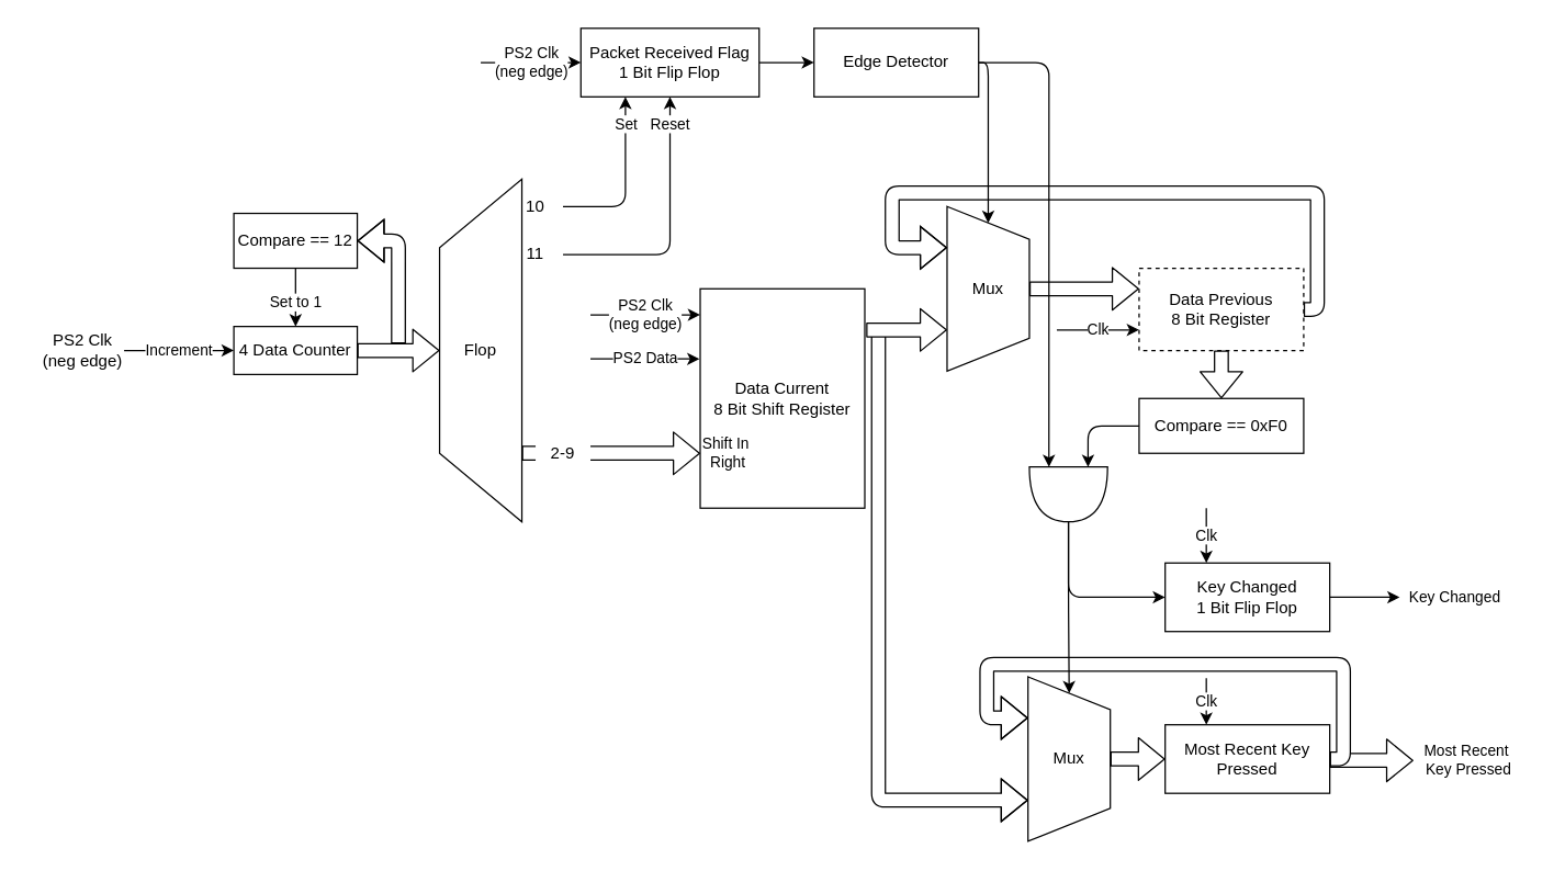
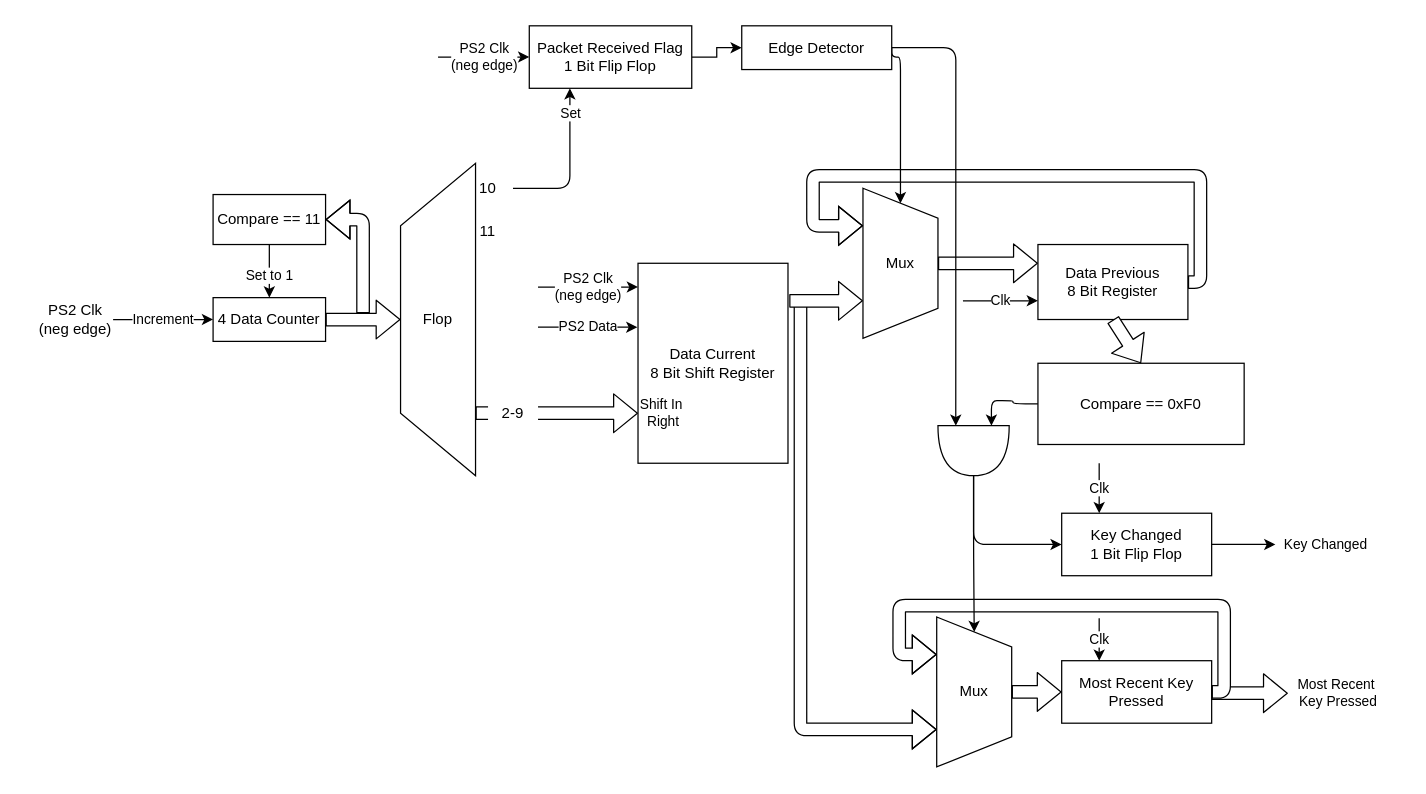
- <mxCell id="4" value="Edge Detector" parent="1" style="rounded=0;whiteSpace=wrap;html=1;" vertex="1"><mxGeometry as="geometry" width="120" height="50" x="593" y="20" /></mxCell>
+ <mxCell id="4" value="Edge Detector" parent="1" style="rounded=0;whiteSpace=wrap;html=1;" vertex="1"><mxGeometry x="593" y="20" as="geometry" width="120" height="35" /></mxCell>
- <mxCell id="41" value="Reset" parent="1" style="edgeStyle=orthogonalEdgeStyle;rounded=1;orthogonalLoop=1;jettySize=auto;html=1;exitX=1;exitY=0.5;exitDx=0;exitDy=0;entryX=0.5;entryY=1;entryDx=0;entryDy=0;fillColor=#ffffff;" edge="1" target="6" source="42"><mxGeometry as="geometry" x="0.793" relative="1"><mxPoint as="offset" /></mxGeometry></mxCell>
- <mxCell id="45" value="Compare == 12" parent="1" style="rounded=0;whiteSpace=wrap;html=1;fillColor=#ffffff;" vertex="1"><mxGeometry as="geometry" width="90" height="40" x="170" y="155" /></mxCell>
+ <mxCell id="45" value="Compare == 11" parent="1" style="rounded=0;whiteSpace=wrap;html=1;fillColor=#ffffff;" vertex="1"><mxGeometry as="geometry" width="90" height="40" x="170" y="155" /></mxCell>
- <mxCell id="8" value="Data Previous&lt;br&gt;8 Bit Register&lt;br&gt;" parent="1" style="rounded=0;whiteSpace=wrap;html=1;dashed=1;" vertex="1"><mxGeometry as="geometry" width="120" height="60" x="830" y="195" /></mxCell>
+ <mxCell id="8" value="Data Previous&lt;br&gt;8 Bit Register&lt;br&gt;" parent="1" style="rounded=0;whiteSpace=wrap;html=1;" vertex="1"><mxGeometry as="geometry" width="120" height="60" x="830" y="195" /></mxCell>
- <mxCell id="14" value="Compare == 0xF0" parent="1" style="rounded=0;whiteSpace=wrap;html=1;" vertex="1"><mxGeometry as="geometry" width="120" height="40" x="830" y="290" /></mxCell>
+ <mxCell id="14" value="Compare == 0xF0" parent="1" style="rounded=0;whiteSpace=wrap;html=1;" vertex="1"><mxGeometry x="830" y="290" as="geometry" width="165" height="65" /></mxCell>
